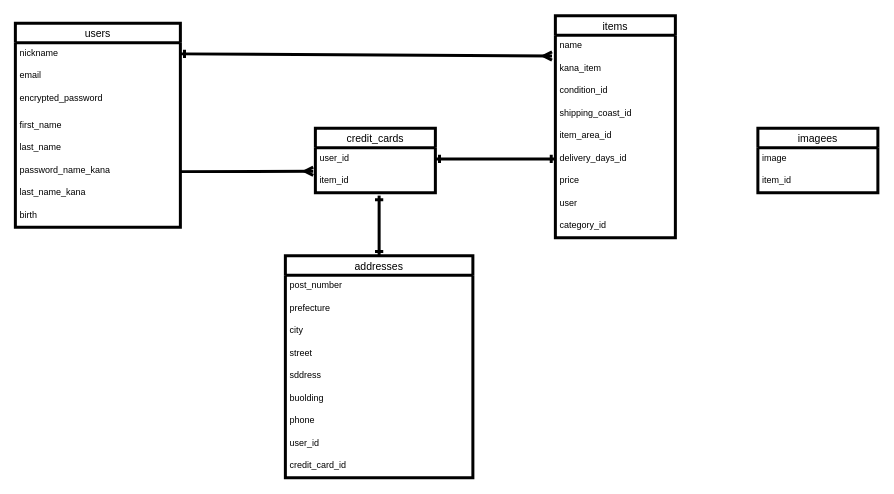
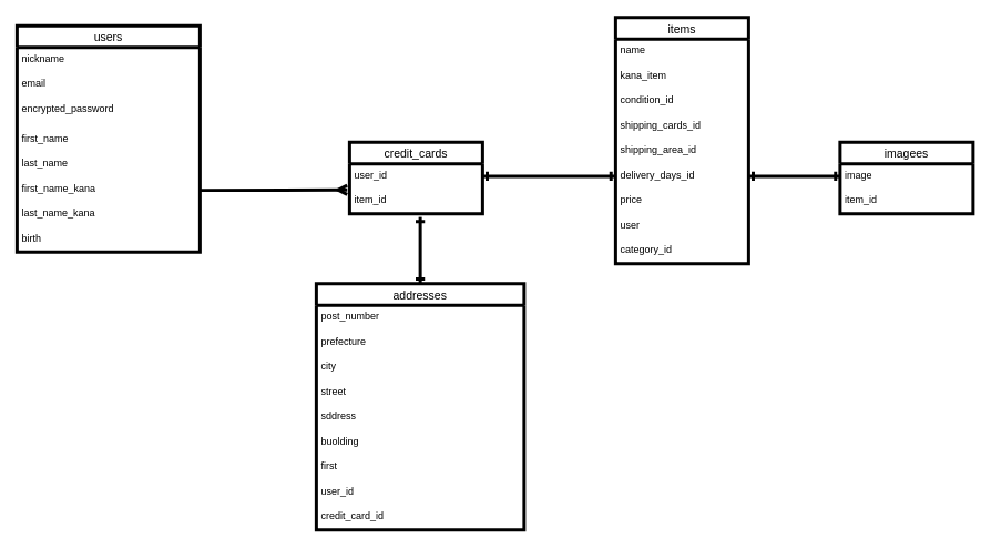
- <mxCell id="38" style="edgeStyle=none;html=1;exitX=1;exitY=0.5;exitDx=0;exitDy=0;entryX=-0.028;entryY=0.928;entryDx=0;entryDy=0;entryPerimeter=0;endArrow=ERmany;endFill=0;startArrow=ERone;startFill=0;strokeWidth=4;" edge="1" parent="1" source="14" target="23"><mxGeometry relative="1" as="geometry" /></mxCell>
- <mxCell id="26" value="shipping_coast_id" style="text;strokeColor=none;fillColor=none;spacingLeft=4;spacingRight=4;overflow=hidden;rotatable=0;points=[[0,0.5],[1,0.5]];portConstraint=eastwest;fontSize=12;strokeWidth=4;" parent="22" vertex="1"><mxGeometry y="116" width="160" height="30" as="geometry" /></mxCell>
+ <mxCell id="26" value="shipping_cards_id" style="text;strokeColor=none;fillColor=none;spacingLeft=4;spacingRight=4;overflow=hidden;rotatable=0;points=[[0,0.5],[1,0.5]];portConstraint=eastwest;fontSize=12;strokeWidth=4;" parent="22" vertex="1"><mxGeometry y="116" width="160" height="30" as="geometry" /></mxCell>
- <mxCell id="27" value="item_area_id" style="text;strokeColor=none;fillColor=none;spacingLeft=4;spacingRight=4;overflow=hidden;rotatable=0;points=[[0,0.5],[1,0.5]];portConstraint=eastwest;fontSize=12;strokeWidth=4;" parent="22" vertex="1"><mxGeometry y="146" width="160" height="30" as="geometry" /></mxCell>
+ <mxCell id="27" value="shipping_area_id" style="text;strokeColor=none;fillColor=none;spacingLeft=4;spacingRight=4;overflow=hidden;rotatable=0;points=[[0,0.5],[1,0.5]];portConstraint=eastwest;fontSize=12;strokeWidth=4;" parent="22" vertex="1"><mxGeometry y="146" width="160" height="30" as="geometry" /></mxCell>
+ <mxCell id="40" style="edgeStyle=none;html=1;exitX=1;exitY=0.5;exitDx=0;exitDy=0;entryX=0;entryY=0.5;entryDx=0;entryDy=0;startArrow=ERone;startFill=0;endArrow=ERone;endFill=0;strokeWidth=4;" edge="1" parent="1" source="28" target="36"><mxGeometry relative="1" as="geometry" /></mxCell>
- <mxCell id="19" value="password_name_kana" style="text;strokeColor=none;fillColor=none;spacingLeft=4;spacingRight=4;overflow=hidden;rotatable=0;points=[[0,0.5],[1,0.5]];portConstraint=eastwest;fontSize=12;strokeWidth=4;" parent="13" vertex="1"><mxGeometry y="182" width="220" height="30" as="geometry" /></mxCell>
+ <mxCell id="19" value="first_name_kana" style="text;strokeColor=none;fillColor=none;spacingLeft=4;spacingRight=4;overflow=hidden;rotatable=0;points=[[0,0.5],[1,0.5]];portConstraint=eastwest;fontSize=12;strokeWidth=4;" parent="13" vertex="1"><mxGeometry y="182" width="220" height="30" as="geometry" /></mxCell>
- <mxCell id="10" value="phone" style="text;strokeColor=none;fillColor=none;spacingLeft=4;spacingRight=4;overflow=hidden;rotatable=0;points=[[0,0.5],[1,0.5]];portConstraint=eastwest;fontSize=12;strokeWidth=4;" parent="3" vertex="1"><mxGeometry y="206" width="250" height="30" as="geometry" /></mxCell>
+ <mxCell id="10" value="first" style="text;strokeColor=none;fillColor=none;spacingLeft=4;spacingRight=4;overflow=hidden;rotatable=0;points=[[0,0.5],[1,0.5]];portConstraint=eastwest;fontSize=12;strokeWidth=4;" parent="3" vertex="1"><mxGeometry y="206" width="250" height="30" as="geometry" /></mxCell>
